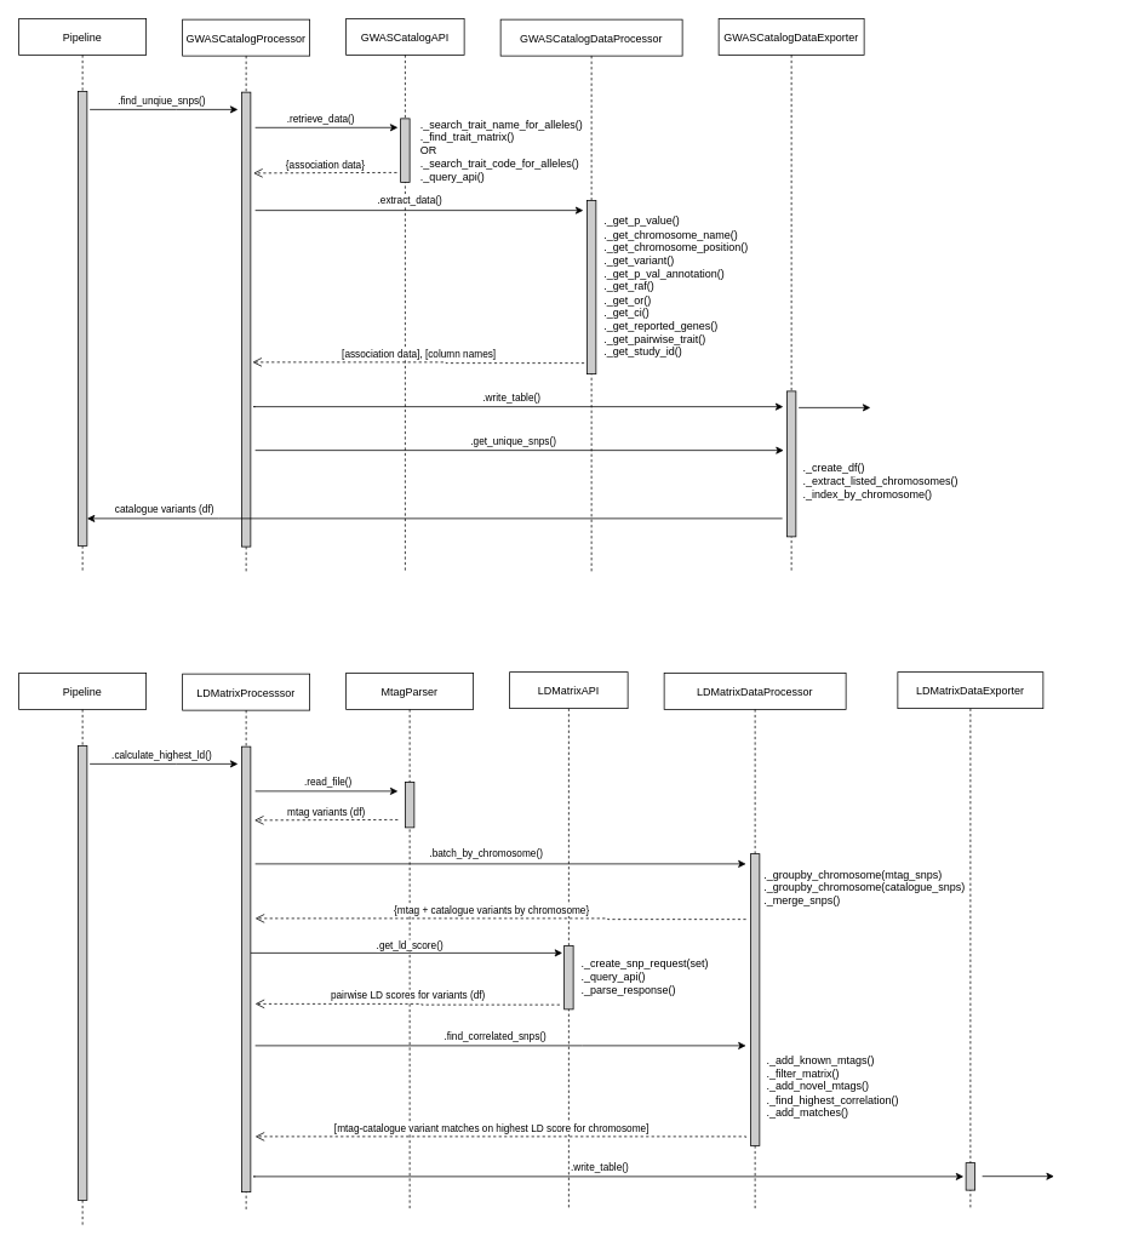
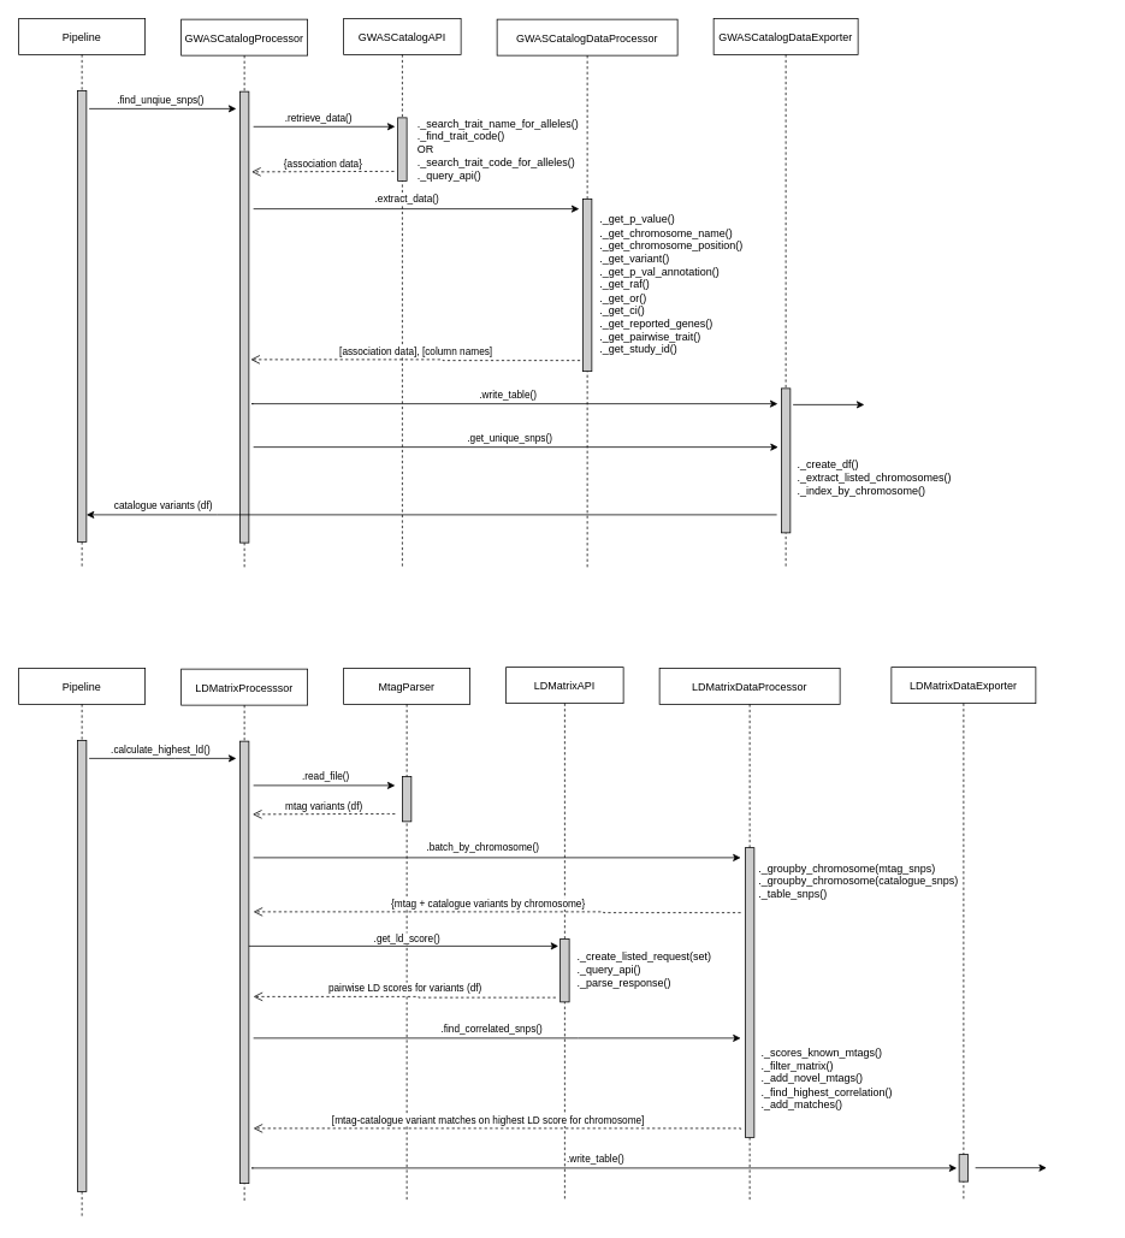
- <mxCell id="9" value="._search_trait_name_for_alleles()&lt;br&gt;._find_trait_matrix()&lt;br&gt;OR&lt;br&gt;._search_trait_code_for_alleles()&lt;br&gt;._query_api()" style="rounded=0;whiteSpace=wrap;html=1;fillColor=none;strokeColor=none;align=left;" vertex="1" parent="7"><mxGeometry x="80" y="105" width="140" height="80" as="geometry" /></mxCell>
+ <mxCell id="9" value="._search_trait_name_for_alleles()&lt;br&gt;._find_trait_code()&lt;br&gt;OR&lt;br&gt;._search_trait_code_for_alleles()&lt;br&gt;._query_api()" style="rounded=0;whiteSpace=wrap;html=1;fillColor=none;strokeColor=none;align=left;" vertex="1" parent="7"><mxGeometry x="80" y="105" width="140" height="80" as="geometry" /></mxCell>
- <mxCell id="42" value="._groupby_chromosome(mtag_snps)&lt;br&gt;._groupby_chromosome(catalogue_snps)&lt;br&gt;._merge_snps()" style="rounded=0;whiteSpace=wrap;html=1;fillColor=none;strokeColor=none;align=left;" vertex="1" parent="39"><mxGeometry x="-149" y="209" width="166" height="56" as="geometry" /></mxCell>
+ <mxCell id="42" value="._groupby_chromosome(mtag_snps)&lt;br&gt;._groupby_chromosome(catalogue_snps)&lt;br&gt;._table_snps()" style="rounded=0;whiteSpace=wrap;html=1;fillColor=none;strokeColor=none;align=left;" vertex="1" parent="39"><mxGeometry x="-149" y="209" width="166" height="56" as="geometry" /></mxCell>
- <mxCell id="38" value="._create_snp_request(set)&lt;br&gt;._query_api()&lt;br&gt;._parse_response()" style="rounded=0;whiteSpace=wrap;html=1;fillColor=none;strokeColor=none;align=left;" vertex="1" parent="36"><mxGeometry x="-93" y="304" width="140" height="60" as="geometry" /></mxCell>
+ <mxCell id="38" value="._create_listed_request(set)&lt;br&gt;._query_api()&lt;br&gt;._parse_response()" style="rounded=0;whiteSpace=wrap;html=1;fillColor=none;strokeColor=none;align=left;" vertex="1" parent="36"><mxGeometry x="-93" y="304" width="140" height="60" as="geometry" /></mxCell>
- <mxCell id="50" value="._add_known_mtags()&lt;br&gt;._filter_matrix()&lt;br&gt;._add_novel_mtags()&lt;br&gt;._find_highest_correlation()&lt;br&gt;._add_matches()" style="rounded=0;whiteSpace=wrap;html=1;fillColor=none;strokeColor=none;align=left;" vertex="1" parent="1"><mxGeometry x="841" y="1167" width="166" height="56" as="geometry" /></mxCell>
+ <mxCell id="50" value="._scores_known_mtags()&lt;br&gt;._filter_matrix()&lt;br&gt;._add_novel_mtags()&lt;br&gt;._find_highest_correlation()&lt;br&gt;._add_matches()" style="rounded=0;whiteSpace=wrap;html=1;fillColor=none;strokeColor=none;align=left;" vertex="1" parent="1"><mxGeometry x="841" y="1167" width="166" height="56" as="geometry" /></mxCell>
